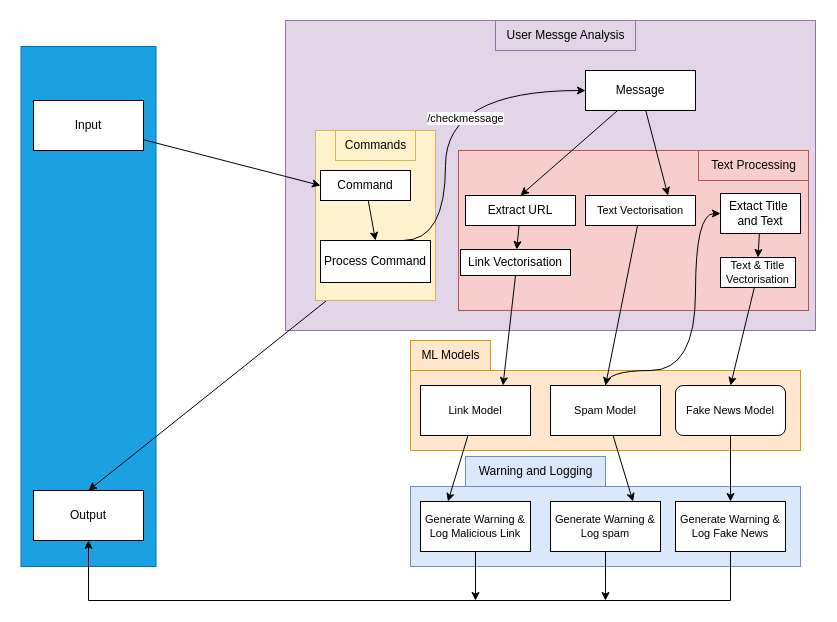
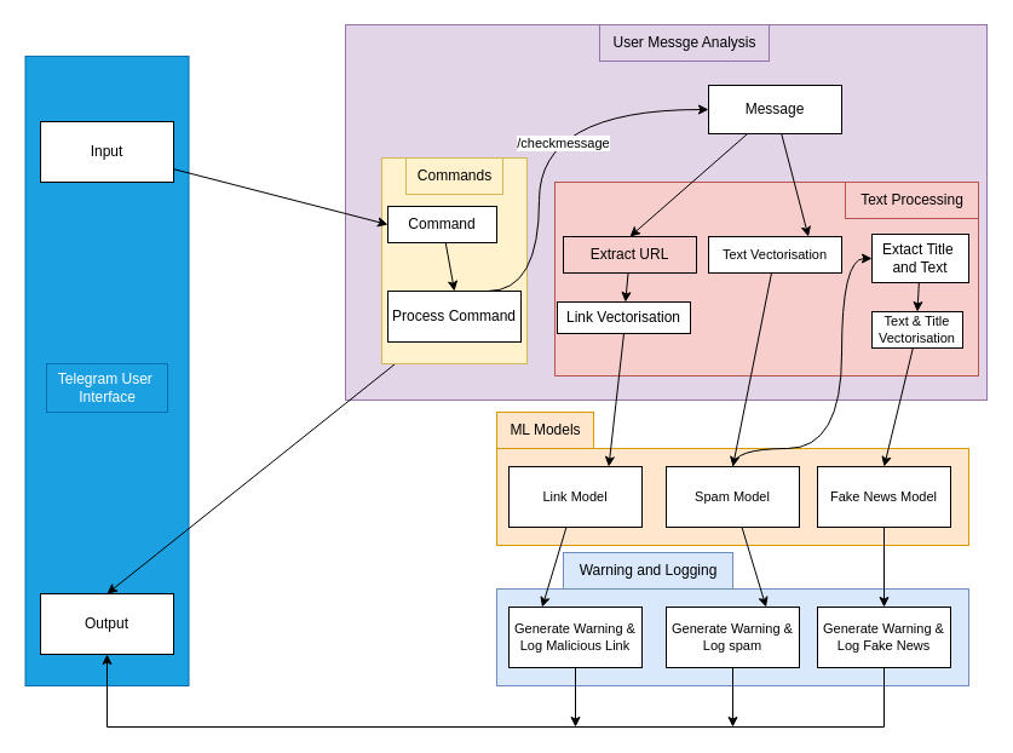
- <mxCell id="43" value="Extract URL" style="html=1;whiteSpace=wrap;" vertex="1" parent="1"><mxGeometry x="465" y="195" width="110" height="30" as="geometry" /></mxCell>
+ <mxCell id="43" value="Extract URL" style="html=1;whiteSpace=wrap;fillColor=#f8cecc;" vertex="1" parent="1"><mxGeometry x="465" y="195" width="110" height="30" as="geometry" /></mxCell>
+ <mxCell id="29" value="&lt;div&gt;Telegram User&amp;nbsp;&lt;/div&gt;&lt;div&gt;Interface&lt;/div&gt;" style="text;html=1;align=center;verticalAlign=middle;resizable=0;points=[];autosize=1;strokeColor=#006EAF;fillColor=#1ba1e2;fontColor=#ffffff;" vertex="1" parent="1"><mxGeometry x="38" y="300" width="100" height="40" as="geometry" /></mxCell>
- <mxCell id="14" value="Fake News Model" style="html=1;whiteSpace=wrap;fontFamily=Helvetica;fontSize=11;fontColor=default;labelBackgroundColor=default;flipH=1;flipV=1;rounded=1;" vertex="1" parent="10"><mxGeometry x="265" y="15" width="110" height="50" as="geometry" /></mxCell>
+ <mxCell id="14" value="Fake News Model" style="html=1;whiteSpace=wrap;fontFamily=Helvetica;fontSize=11;fontColor=default;labelBackgroundColor=default;flipH=1;flipV=1;" vertex="1" parent="10"><mxGeometry x="265" y="15" width="110" height="50" as="geometry" /></mxCell>
